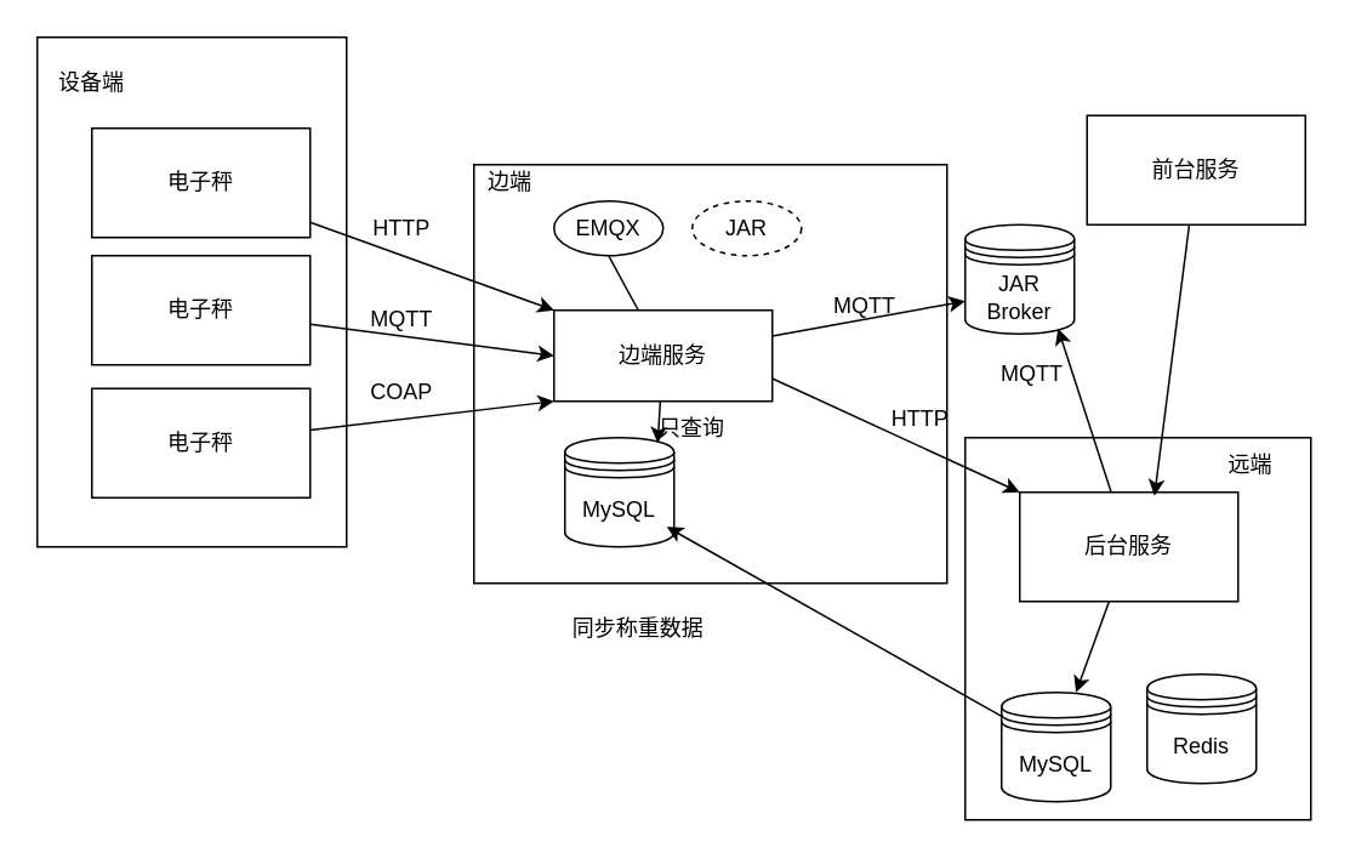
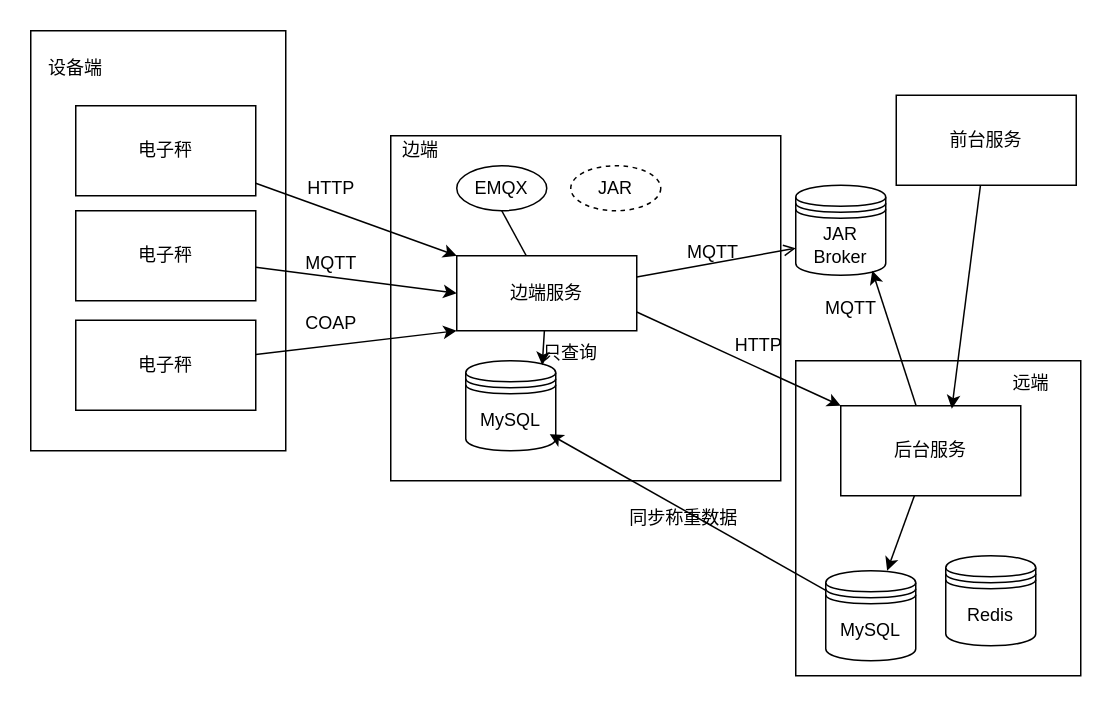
- <mxCell id="7" style="edgeStyle=none;html=1;entryX=0;entryY=0.7;entryDx=0;entryDy=0;" edge="1" parent="1" source="8" target="29"><mxGeometry relative="1" as="geometry" /></mxCell>
+ <mxCell id="7" style="edgeStyle=none;html=1;entryX=0;entryY=0.7;entryDx=0;entryDy=0;endArrow=open;" edge="1" parent="1" source="8" target="29"><mxGeometry relative="1" as="geometry" /></mxCell>
- <mxCell id="28" value="同步称重数据" style="text;html=1;align=center;verticalAlign=middle;resizable=0;points=[];autosize=1;strokeColor=none;fillColor=none;" vertex="1" parent="1"><mxGeometry x="300" y="330" width="100" height="30" as="geometry" /></mxCell>
+ <mxCell id="28" value="同步称重数据" style="text;html=1;align=center;verticalAlign=middle;resizable=0;points=[];autosize=1;strokeColor=none;fillColor=none;" vertex="1" parent="1"><mxGeometry x="405" y="330" width="100" height="30" as="geometry" /></mxCell>
